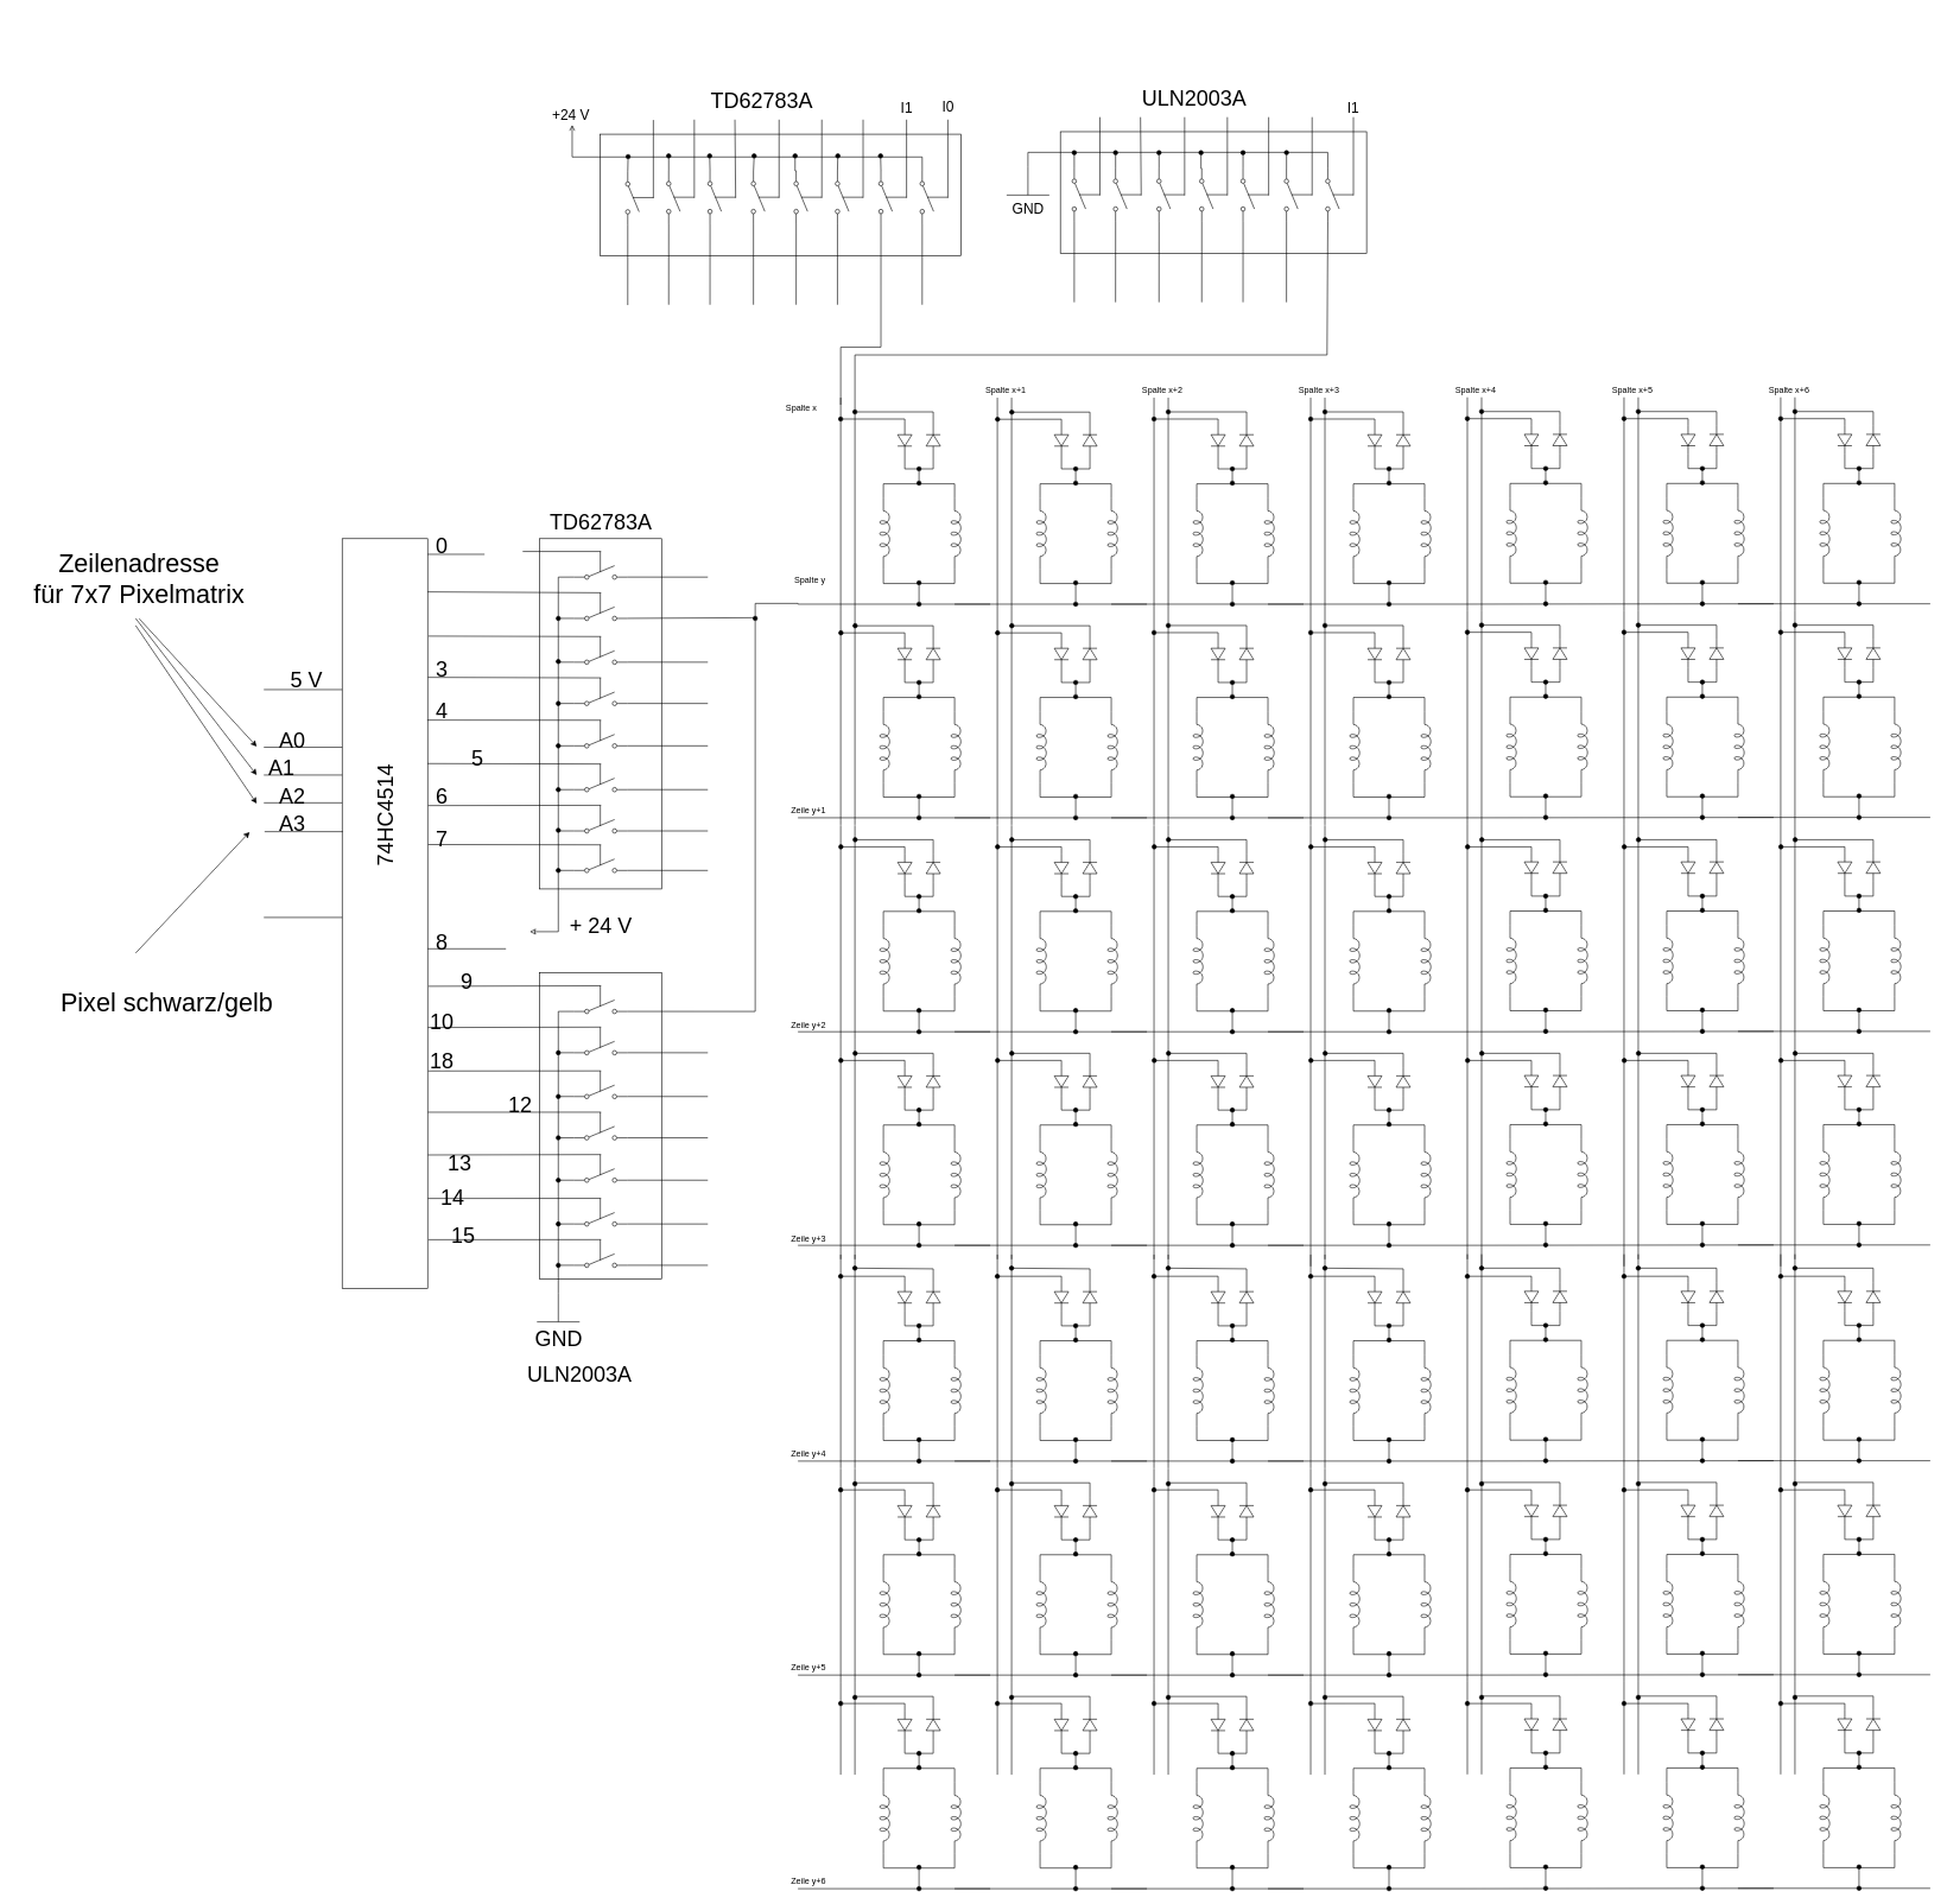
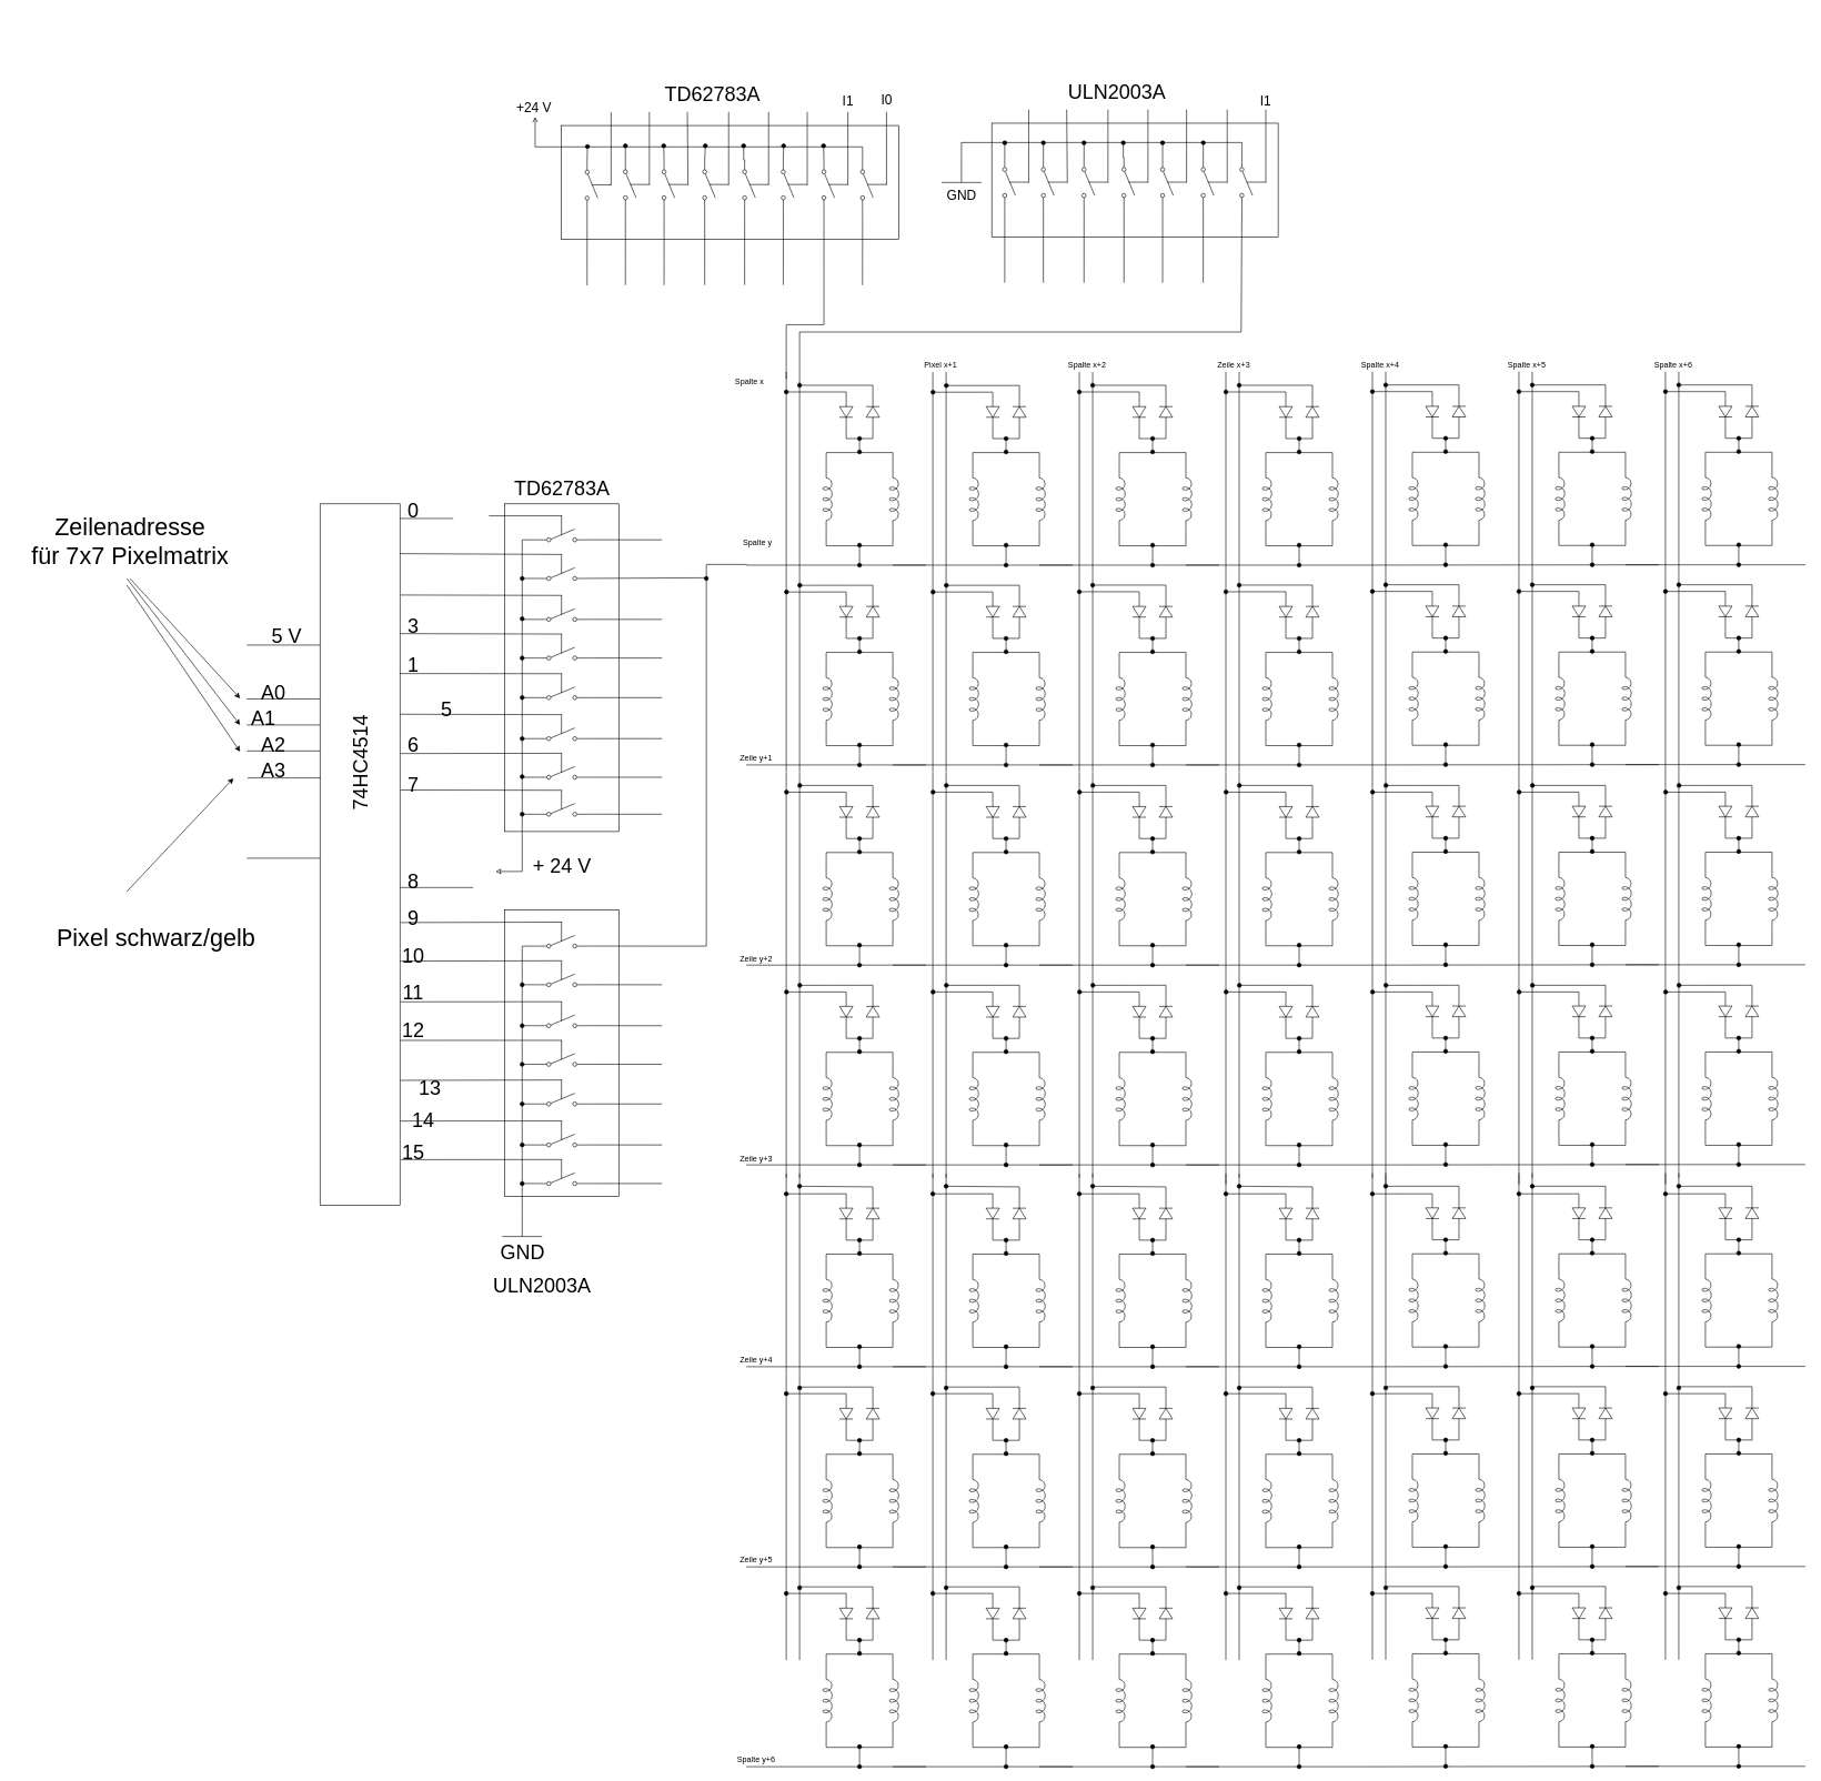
- <mxCell id="32" value="Spalte x+1" style="text;html=1;strokeColor=none;fillColor=none;align=center;verticalAlign=middle;whiteSpace=wrap;rounded=0;" parent="1" vertex="1"><mxGeometry x="1367" y="538" width="90" height="20" as="geometry" /></mxCell>
+ <mxCell id="32" value="Pixel x+1" style="text;html=1;strokeColor=none;fillColor=none;align=center;verticalAlign=middle;whiteSpace=wrap;rounded=0;" parent="1" vertex="1"><mxGeometry x="1367" y="538" width="90" height="20" as="geometry" /></mxCell>
- <mxCell id="91" value="Spalte x+3" style="text;html=1;strokeColor=none;fillColor=none;align=center;verticalAlign=middle;whiteSpace=wrap;rounded=0;" parent="1" vertex="1"><mxGeometry x="1807" y="538" width="90" height="20" as="geometry" /></mxCell>
+ <mxCell id="91" value="Zeile x+3" style="text;html=1;strokeColor=none;fillColor=none;align=center;verticalAlign=middle;whiteSpace=wrap;rounded=0;" parent="1" vertex="1"><mxGeometry x="1807" y="538" width="90" height="20" as="geometry" /></mxCell>
- <mxCell id="865" value="4" style="text;html=1;strokeColor=none;fillColor=none;align=center;verticalAlign=middle;whiteSpace=wrap;rounded=0;fontSize=30;" parent="1" vertex="1"><mxGeometry x="600" y="988" width="40" height="20" as="geometry" /></mxCell>
+ <mxCell id="865" value="1" style="text;html=1;strokeColor=none;fillColor=none;align=center;verticalAlign=middle;whiteSpace=wrap;rounded=0;fontSize=30;" parent="1" vertex="1"><mxGeometry x="600" y="988" width="40" height="20" as="geometry" /></mxCell>
- <mxCell id="870" value="9" style="text;html=1;strokeColor=none;fillColor=none;align=center;verticalAlign=middle;whiteSpace=wrap;rounded=0;fontSize=30;" parent="1" vertex="1"><mxGeometry x="635" y="1368" width="40" height="20" as="geometry" /></mxCell>
+ <mxCell id="870" value="9" style="text;html=1;strokeColor=none;fillColor=none;align=center;verticalAlign=middle;whiteSpace=wrap;rounded=0;fontSize=30;" parent="1" vertex="1"><mxGeometry x="600" y="1368" width="40" height="20" as="geometry" /></mxCell>
- <mxCell id="872" value="18" style="text;html=1;strokeColor=none;fillColor=none;align=center;verticalAlign=middle;whiteSpace=wrap;rounded=0;fontSize=30;" parent="1" vertex="1"><mxGeometry x="600" y="1480" width="40" height="20" as="geometry" /></mxCell>
+ <mxCell id="872" value="11" style="text;html=1;strokeColor=none;fillColor=none;align=center;verticalAlign=middle;whiteSpace=wrap;rounded=0;fontSize=30;" parent="1" vertex="1"><mxGeometry x="600" y="1480" width="40" height="20" as="geometry" /></mxCell>
- <mxCell id="873" value="12" style="text;html=1;strokeColor=none;fillColor=none;align=center;verticalAlign=middle;whiteSpace=wrap;rounded=0;fontSize=30;" parent="1" vertex="1"><mxGeometry x="710" y="1541" width="40" height="20" as="geometry" /></mxCell>
+ <mxCell id="873" value="12" style="text;html=1;strokeColor=none;fillColor=none;align=center;verticalAlign=middle;whiteSpace=wrap;rounded=0;fontSize=30;" parent="1" vertex="1"><mxGeometry x="600" y="1536" width="40" height="20" as="geometry" /></mxCell>
- <mxCell id="876" value="15" style="text;html=1;strokeColor=none;fillColor=none;align=center;verticalAlign=middle;whiteSpace=wrap;rounded=0;fontSize=30;" parent="1" vertex="1"><mxGeometry x="630" y="1724" width="40" height="20" as="geometry" /></mxCell>
+ <mxCell id="876" value="15" style="text;html=1;strokeColor=none;fillColor=none;align=center;verticalAlign=middle;whiteSpace=wrap;rounded=0;fontSize=30;" parent="1" vertex="1"><mxGeometry x="600" y="1719" width="40" height="20" as="geometry" /></mxCell>
- <mxCell id="542" value="Zeile y+6" style="text;html=1;strokeColor=none;fillColor=none;align=center;verticalAlign=middle;whiteSpace=wrap;rounded=0;" parent="1" vertex="1"><mxGeometry x="1090" y="2632" width="90" height="20" as="geometry" /></mxCell>
+ <mxCell id="542" value="Spalte y+6" style="text;html=1;strokeColor=none;fillColor=none;align=center;verticalAlign=middle;whiteSpace=wrap;rounded=0;" parent="1" vertex="1"><mxGeometry x="1090" y="2632" width="90" height="20" as="geometry" /></mxCell>
